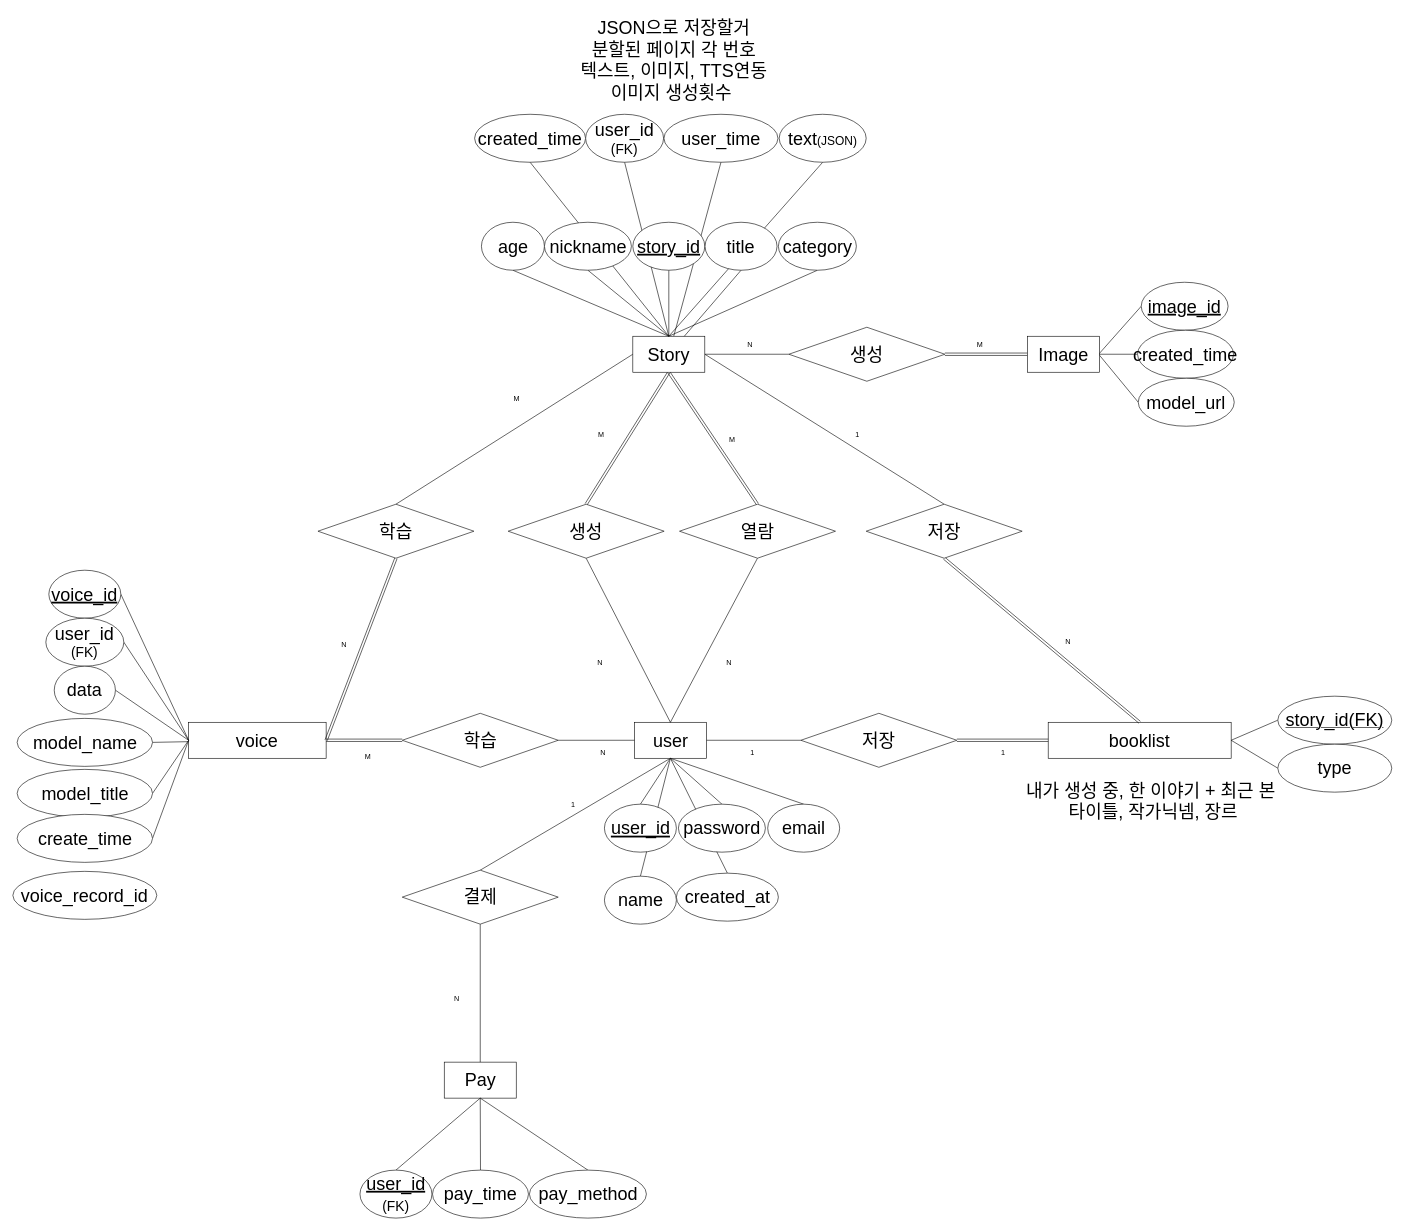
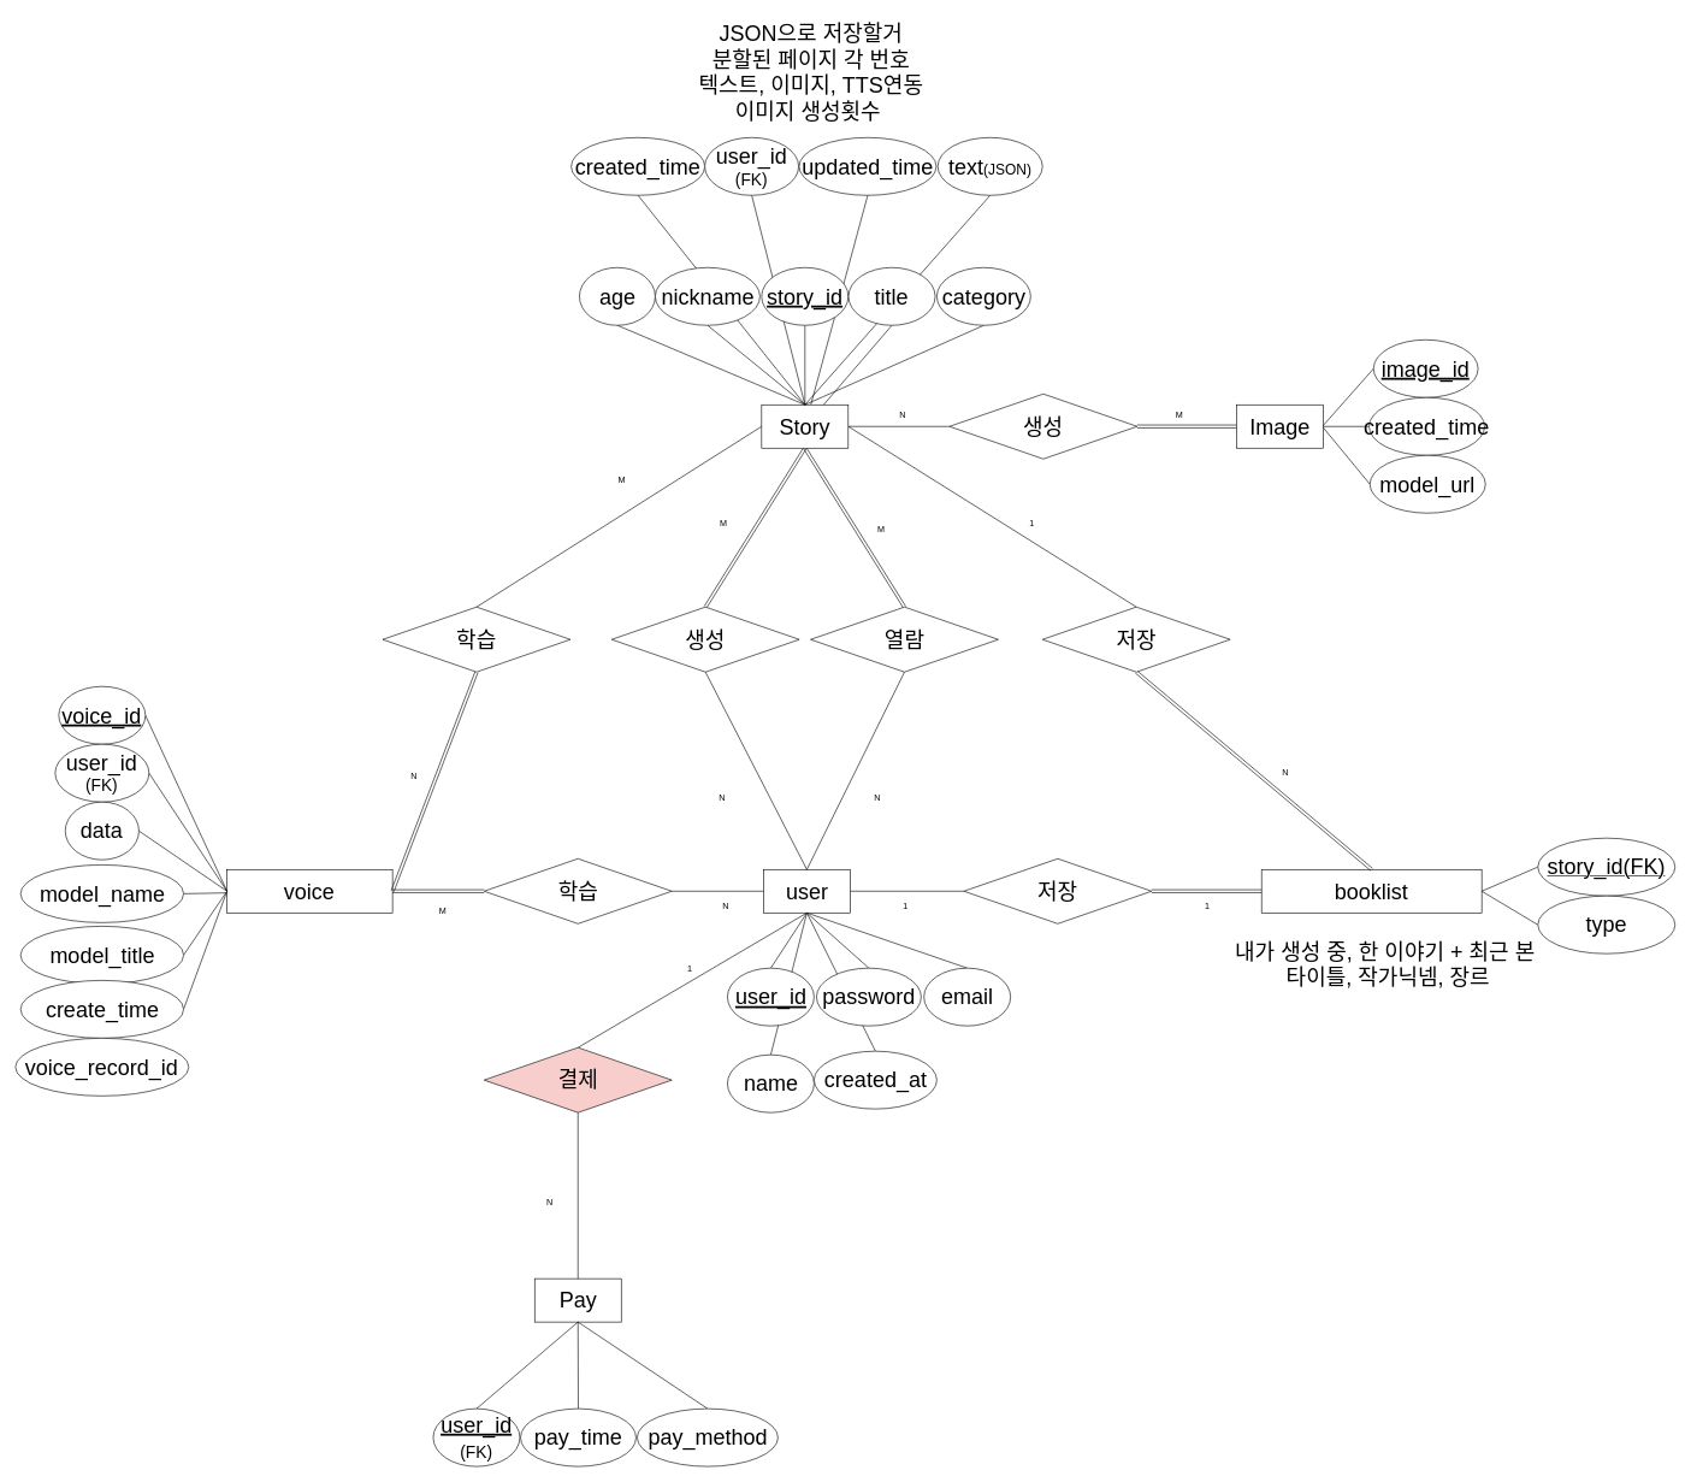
- <mxCell id="98" value="&lt;font style=&quot;font-size: 30px;&quot;&gt;user_time&lt;/font&gt;" style="ellipse;whiteSpace=wrap;html=1;" vertex="1" parent="1"><mxGeometry x="1105.78" y="190" width="190" height="80" as="geometry" /></mxCell>
+ <mxCell id="98" value="&lt;font style=&quot;font-size: 30px;&quot;&gt;updated_time&lt;/font&gt;" style="ellipse;whiteSpace=wrap;html=1;" vertex="1" parent="1"><mxGeometry x="1105.78" y="190" width="190" height="80" as="geometry" /></mxCell>
- <mxCell id="48" value="&lt;span style=&quot;font-size: 30px;&quot;&gt;열람&lt;/span&gt;" style="rhombus;whiteSpace=wrap;html=1;" vertex="1" parent="1"><mxGeometry x="1131.68" y="840" width="260" height="90" as="geometry" /></mxCell>
+ <mxCell id="48" value="&lt;span style=&quot;font-size: 30px;&quot;&gt;열람&lt;/span&gt;" style="rhombus;whiteSpace=wrap;html=1;" vertex="1" parent="1"><mxGeometry x="1121.68" y="840" width="260" height="90" as="geometry" /></mxCell>
- <mxCell id="29" value="&lt;font style=&quot;font-size: 30px;&quot;&gt;&lt;span&gt;voice_record_id&lt;/span&gt;&lt;/font&gt;" style="ellipse;whiteSpace=wrap;html=1;fontStyle=0" vertex="1" parent="1"><mxGeometry x="20.39" y="1452" width="240" height="80" as="geometry" /></mxCell>
+ <mxCell id="29" value="&lt;font style=&quot;font-size: 30px;&quot;&gt;&lt;span&gt;voice_record_id&lt;/span&gt;&lt;/font&gt;" style="ellipse;whiteSpace=wrap;html=1;fontStyle=0" vertex="1" parent="1"><mxGeometry x="20.39" y="1437" width="240" height="80" as="geometry" /></mxCell>
- <mxCell id="62" value="&lt;span style=&quot;font-size: 30px;&quot;&gt;결제&lt;/span&gt;" style="rhombus;whiteSpace=wrap;html=1;" vertex="1" parent="1"><mxGeometry x="669.5" y="1450" width="260" height="90" as="geometry" /></mxCell>
+ <mxCell id="62" value="&lt;span style=&quot;font-size: 30px;&quot;&gt;결제&lt;/span&gt;" style="rhombus;whiteSpace=wrap;html=1;fillColor=#f8cecc;" vertex="1" parent="1"><mxGeometry x="669.5" y="1450" width="260" height="90" as="geometry" /></mxCell>
